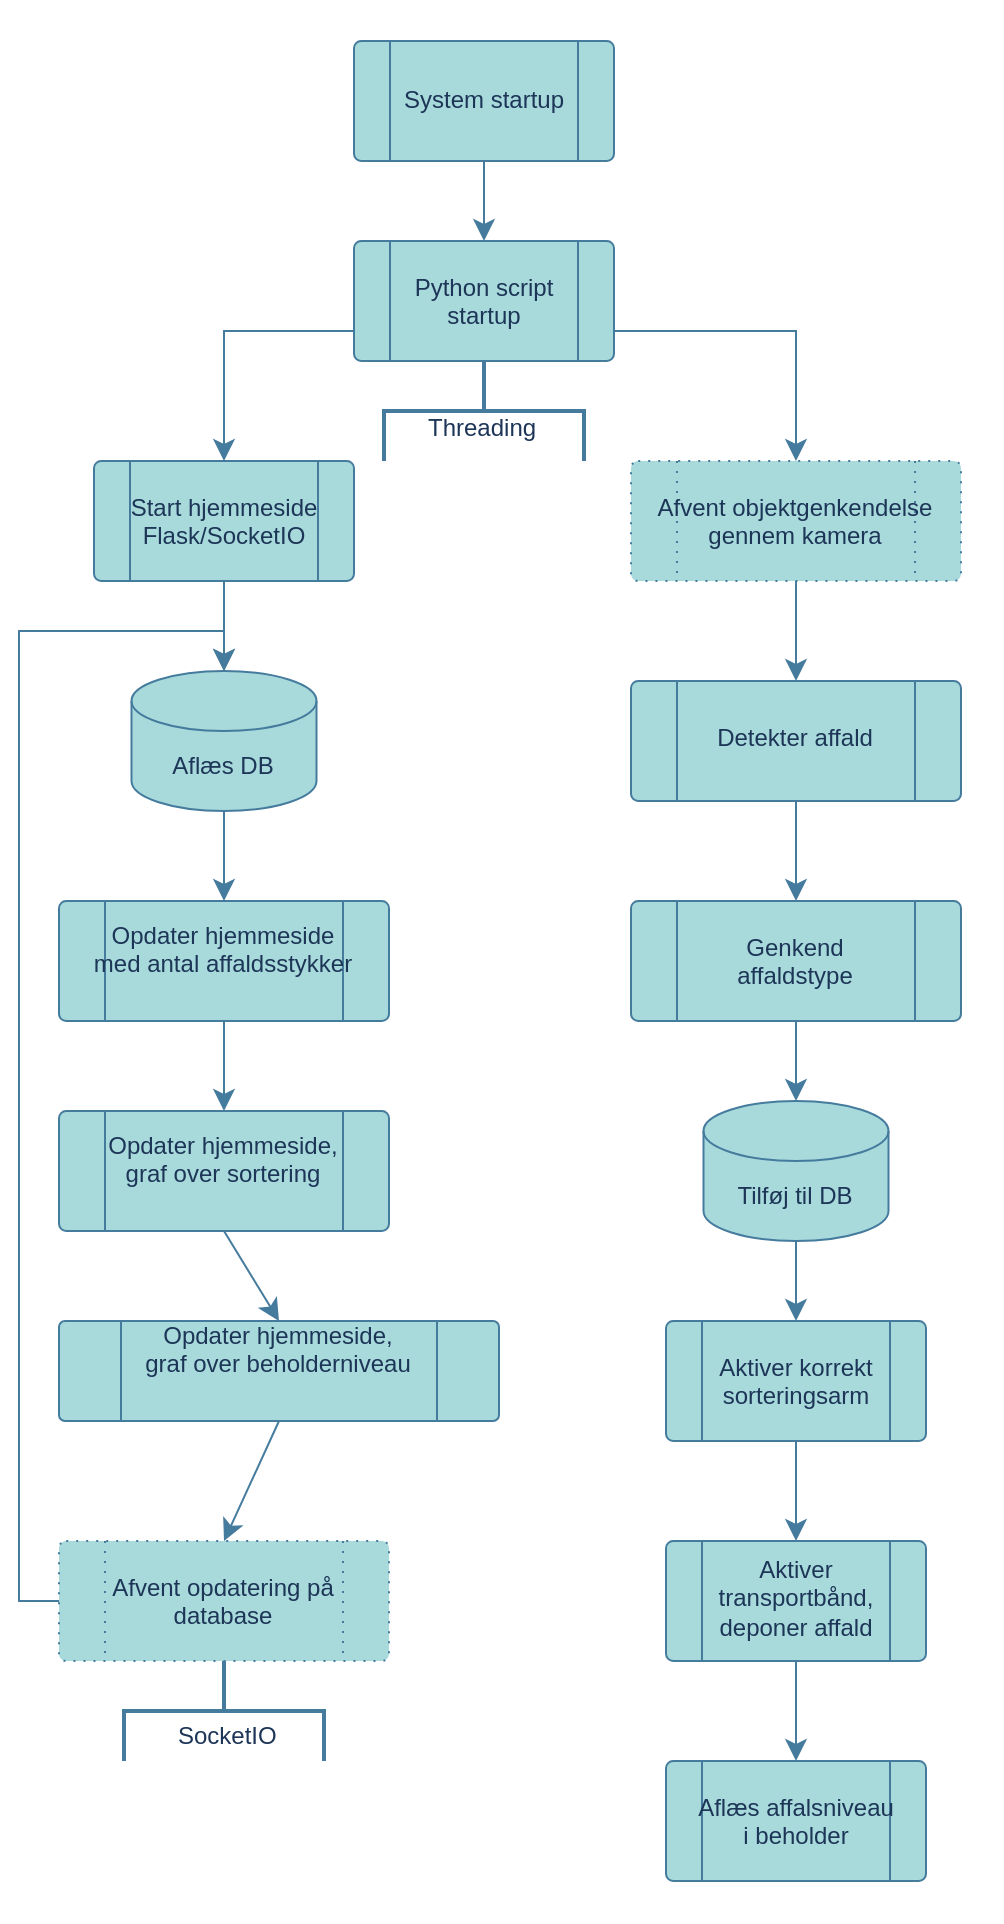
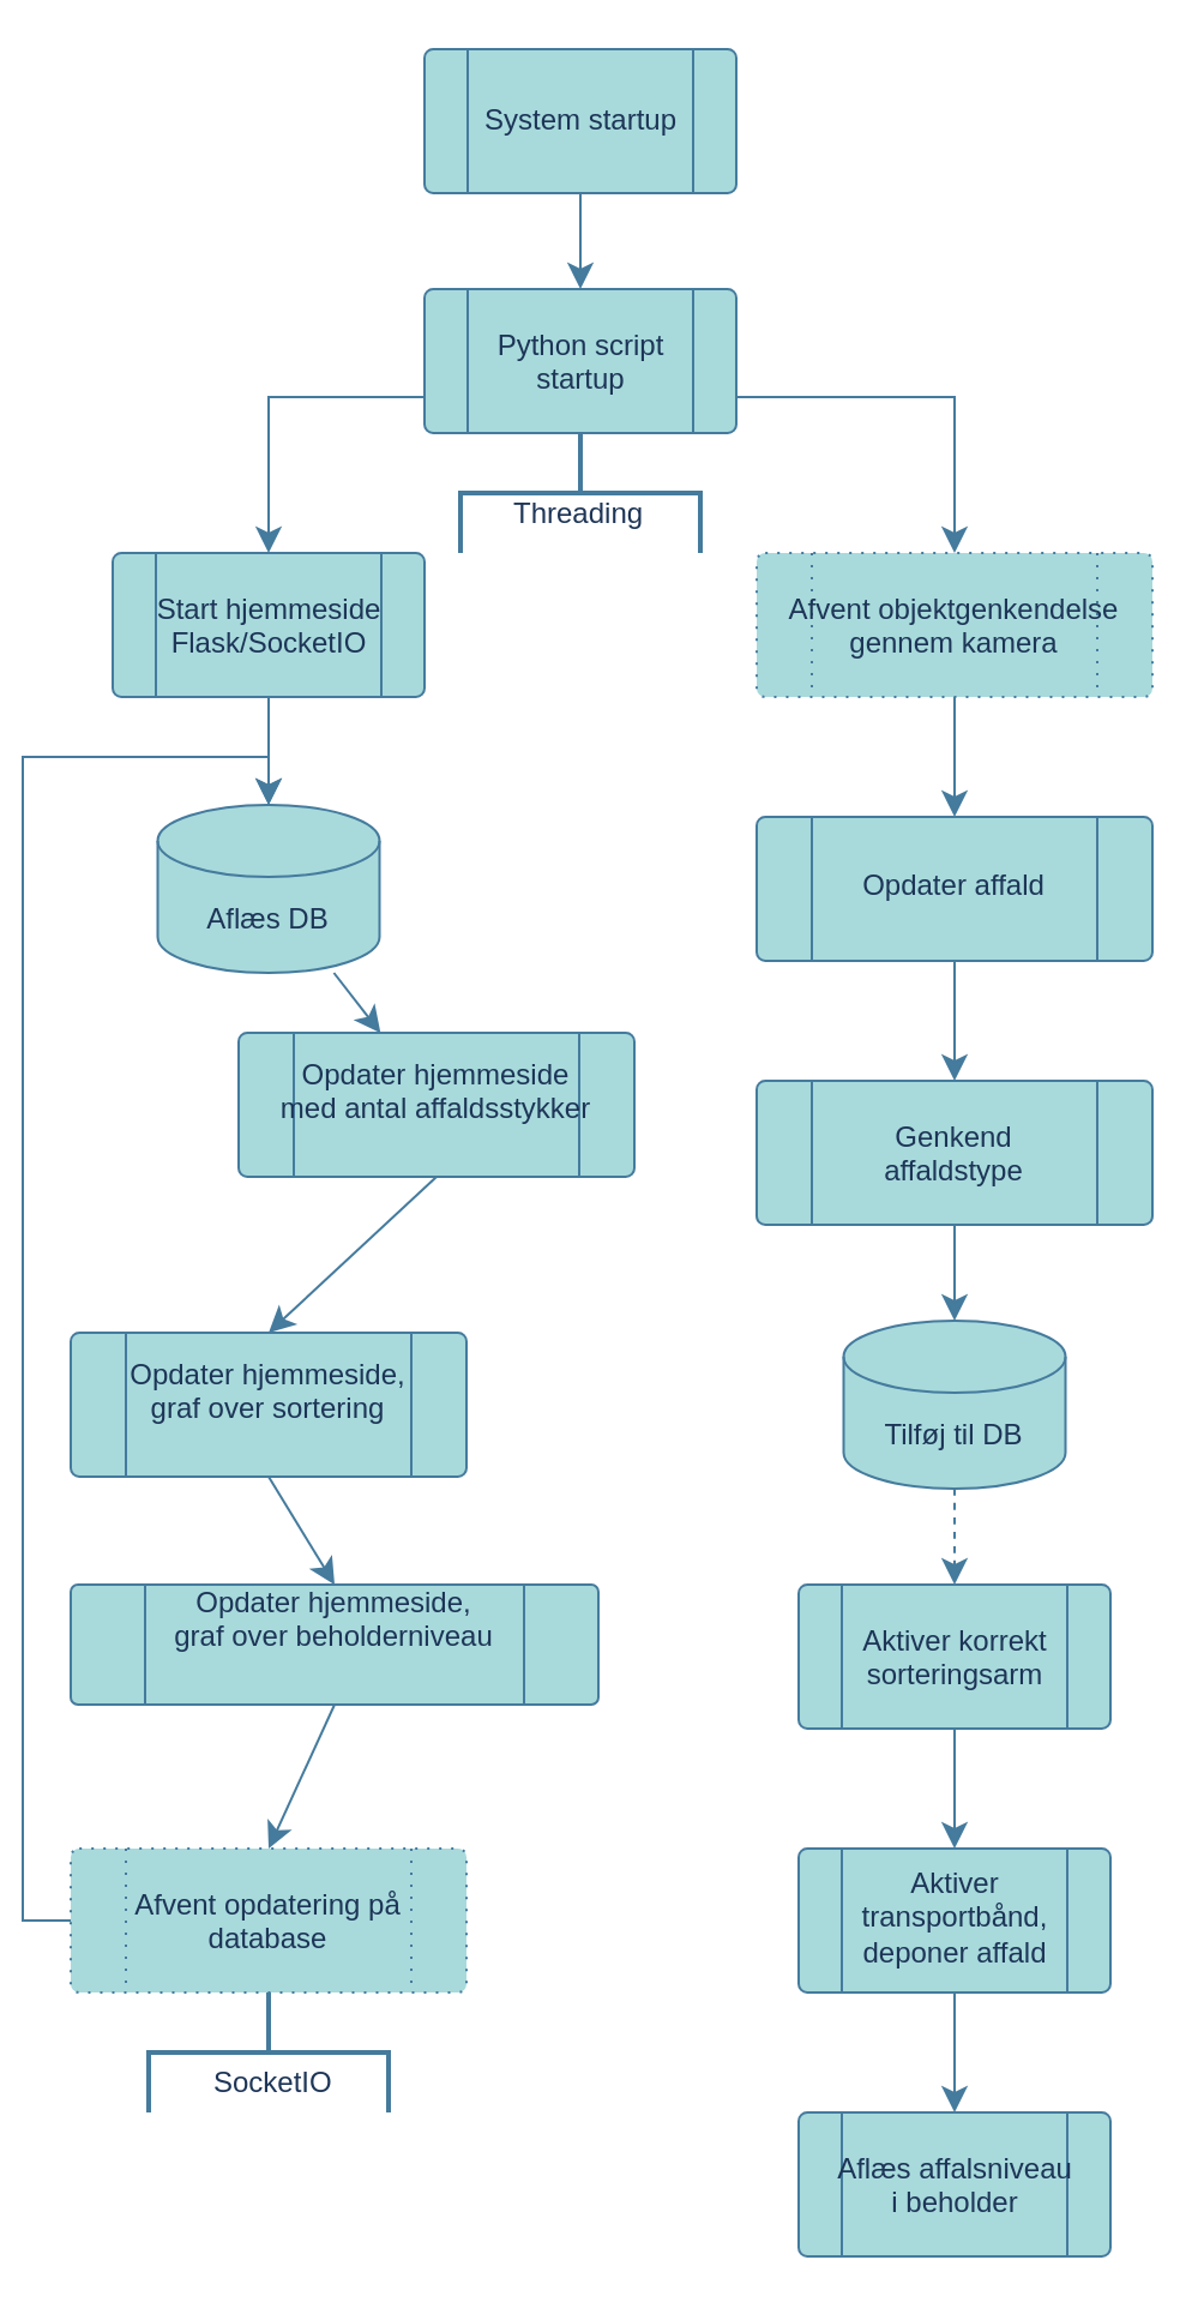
- <mxCell id="20" value="Detekter affald" style="verticalLabelPosition=bottom;verticalAlign=top;html=1;shape=process;whiteSpace=wrap;rounded=1;size=0.14;arcSize=6;align=center;spacingTop=-45;labelBackgroundColor=none;fillColor=#A8DADC;strokeColor=#457B9D;fontColor=#1D3557;" vertex="1" parent="1"><mxGeometry x="306" y="340" width="165" height="60" as="geometry" /></mxCell>
+ <mxCell id="20" value="Opdater affald" style="verticalLabelPosition=bottom;verticalAlign=top;html=1;shape=process;whiteSpace=wrap;rounded=1;size=0.14;arcSize=6;align=center;spacingTop=-45;labelBackgroundColor=none;fillColor=#A8DADC;strokeColor=#457B9D;fontColor=#1D3557;" vertex="1" parent="1"><mxGeometry x="306" y="340" width="165" height="60" as="geometry" /></mxCell>
- <mxCell id="5" value="Opdater hjemmeside&lt;br&gt;med antal affaldsstykker" style="verticalLabelPosition=bottom;verticalAlign=top;html=1;shape=process;whiteSpace=wrap;rounded=1;size=0.14;arcSize=6;align=center;spacingTop=-56;labelBackgroundColor=none;fillColor=#A8DADC;strokeColor=#457B9D;fontColor=#1D3557;" vertex="1" parent="1"><mxGeometry x="20" y="450" width="165" height="60" as="geometry" /></mxCell>
+ <mxCell id="5" value="Opdater hjemmeside&lt;br&gt;med antal affaldsstykker" style="verticalLabelPosition=bottom;verticalAlign=top;html=1;shape=process;whiteSpace=wrap;rounded=1;size=0.14;arcSize=6;align=center;spacingTop=-56;labelBackgroundColor=none;fillColor=#A8DADC;strokeColor=#457B9D;fontColor=#1D3557;" vertex="1" parent="1"><mxGeometry x="90" y="430" width="165" height="60" as="geometry" /></mxCell>
- <mxCell id="11" style="edgeStyle=none;curved=1;rounded=0;orthogonalLoop=1;jettySize=auto;html=1;exitX=0.5;exitY=1;exitDx=0;exitDy=0;exitPerimeter=0;strokeColor=#457B9D;fontSize=12;fontColor=#1D3557;startSize=8;endSize=8;fillColor=#A8DADC;" edge="1" parent="1" source="12" target="14"><mxGeometry relative="1" as="geometry" /></mxCell>
+ <mxCell id="11" style="edgeStyle=none;curved=1;rounded=0;orthogonalLoop=1;jettySize=auto;html=1;exitX=0.5;exitY=1;exitDx=0;exitDy=0;exitPerimeter=0;strokeColor=#457B9D;fontSize=12;fontColor=#1D3557;startSize=8;endSize=8;fillColor=#A8DADC;dashed=1;" edge="1" parent="1" source="12" target="14"><mxGeometry relative="1" as="geometry" /></mxCell>
